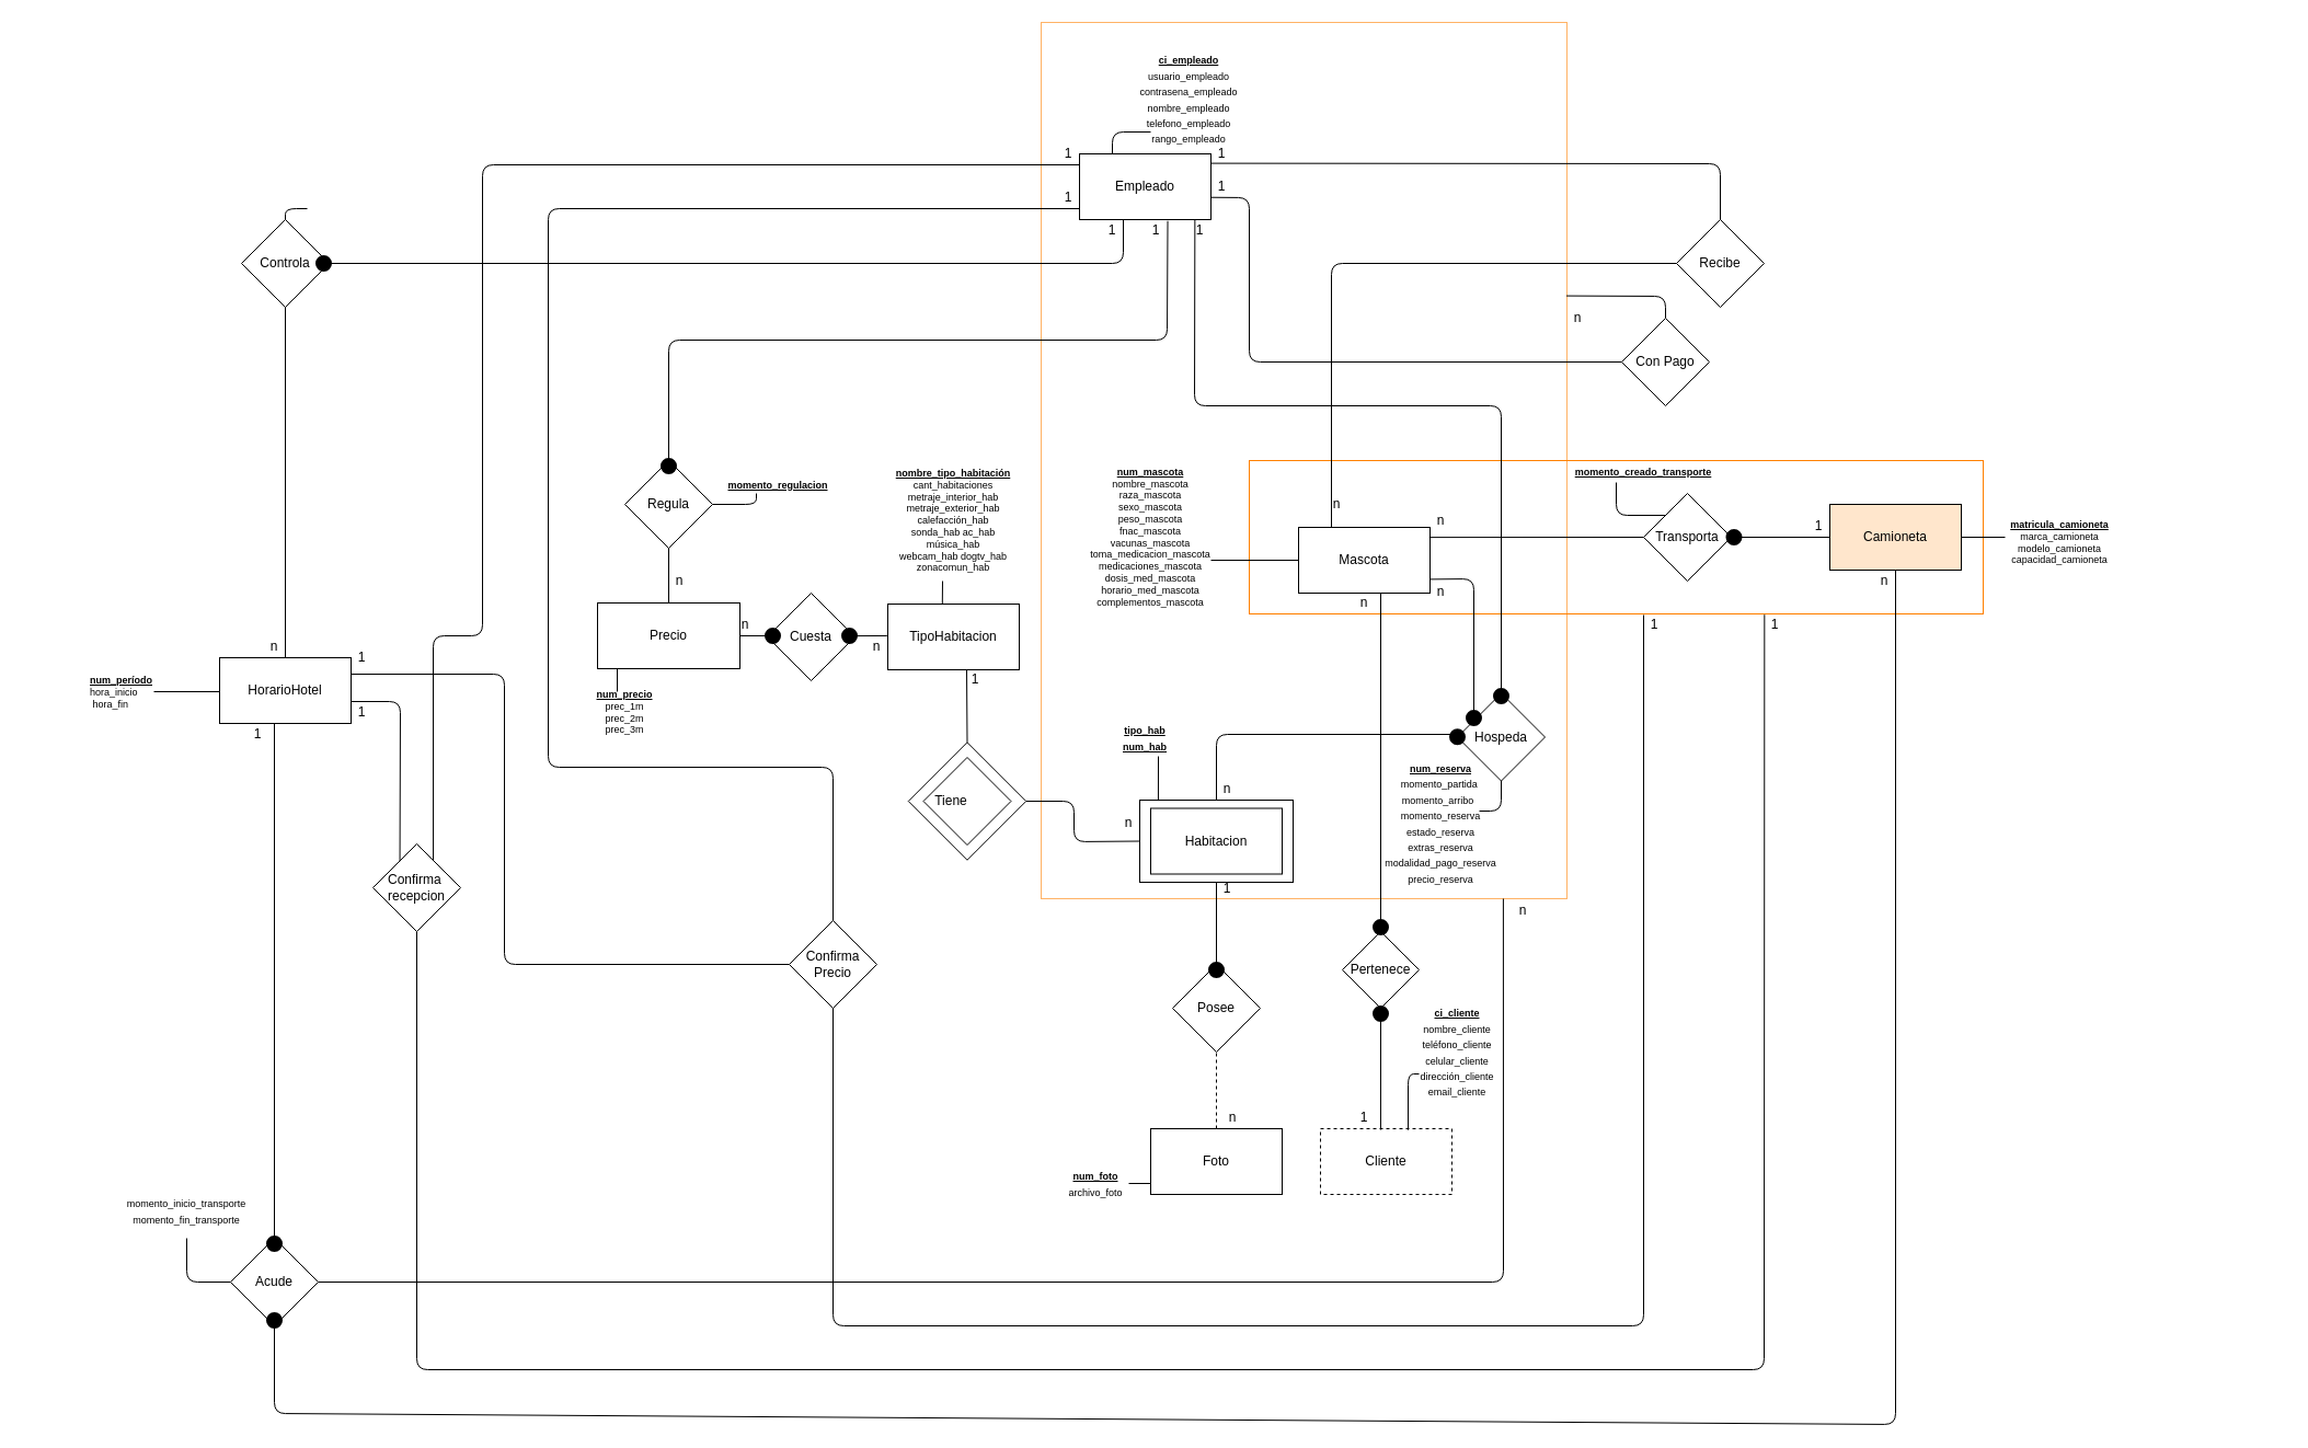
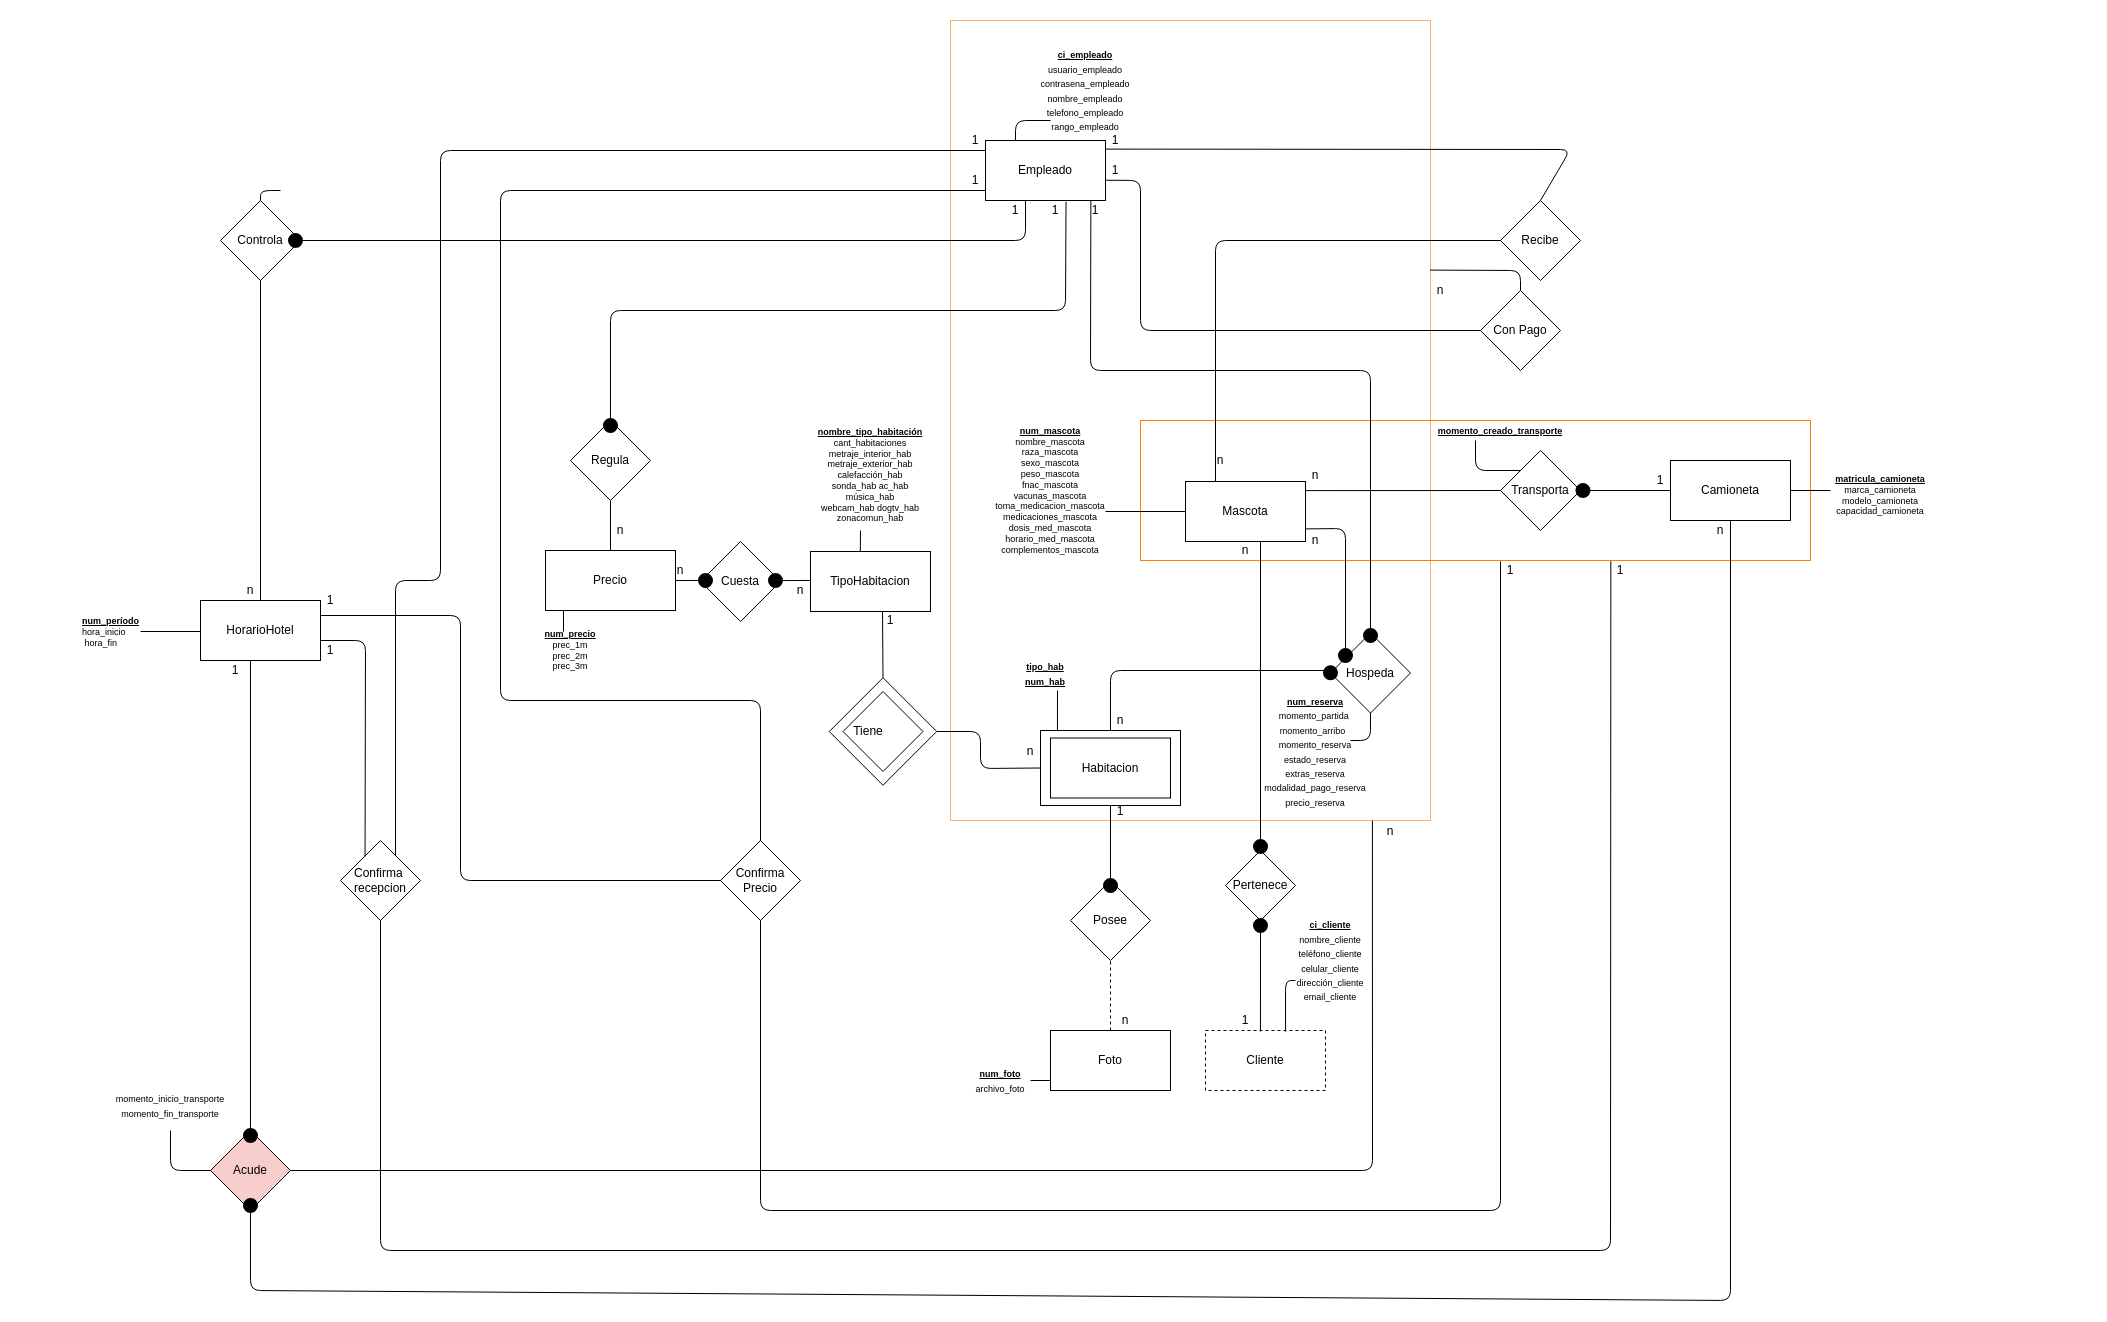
- <mxCell id="54" value="Recibe&lt;br&gt;" style="rhombus;whiteSpace=wrap;html=1;strokeColor=#000000;strokeWidth=1;fillColor=none;" parent="1" vertex="1"><mxGeometry x="1530" y="200" width="80" height="80" as="geometry" /></mxCell>
+ <mxCell id="54" value="Recibe&lt;br&gt;" style="rhombus;whiteSpace=wrap;html=1;strokeColor=#000000;strokeWidth=1;fillColor=none;" parent="1" vertex="1"><mxGeometry x="1500" y="200" width="80" height="80" as="geometry" /></mxCell>
- <mxCell id="130" value="&lt;b&gt;&lt;u&gt;&lt;span lang=&quot;ES-UY&quot; style=&quot;line-height: 107% ; font-family: &amp;#34;calibri&amp;#34; , sans-serif&quot;&gt;&lt;font style=&quot;font-size: 9px&quot;&gt;momento_regulacion&lt;/font&gt;&lt;/span&gt;&lt;/u&gt;&lt;/b&gt;&lt;span lang=&quot;ES-UY&quot; style=&quot;font-size: 12.0pt ; line-height: 107% ; font-family: &amp;#34;calibri&amp;#34; , sans-serif&quot;&gt;&lt;/span&gt;" style="text;html=1;strokeColor=none;fillColor=none;align=center;verticalAlign=middle;whiteSpace=wrap;rounded=0;" vertex="1" parent="1"><mxGeometry x="690" y="430" width="40" height="20" as="geometry" /></mxCell>
- <mxCell id="131" value="" style="endArrow=none;html=1;entryX=0;entryY=1;entryDx=0;entryDy=0;exitX=1;exitY=0.5;exitDx=0;exitDy=0;" edge="1" parent="1" source="45" target="130"><mxGeometry width="50" height="50" relative="1" as="geometry"><mxPoint x="631" y="443" as="sourcePoint" /><mxPoint x="720" y="430" as="targetPoint" /><Array as="points"><mxPoint x="690" y="460" /></Array></mxGeometry></mxCell>
- <mxCell id="106" value="Camioneta" style="rounded=0;whiteSpace=wrap;html=1;strokeColor=#000000;strokeWidth=1;fillColor=#ffe6cc;" parent="1" vertex="1"><mxGeometry x="1670" y="460" width="120" height="60" as="geometry" /></mxCell>
+ <mxCell id="106" value="Camioneta" style="rounded=0;whiteSpace=wrap;html=1;strokeColor=#000000;strokeWidth=1;fillColor=#FFFFFF;" parent="1" vertex="1"><mxGeometry x="1670" y="460" width="120" height="60" as="geometry" /></mxCell>
- <mxCell id="42" value="Confirma&amp;nbsp;&lt;br&gt;recepcion" style="rhombus;whiteSpace=wrap;html=1;strokeColor=#000000;strokeWidth=1;fillColor=#FFFFFF;" parent="1" vertex="1"><mxGeometry x="340" y="770" width="80" height="80" as="geometry" /></mxCell>
+ <mxCell id="42" value="Confirma&amp;nbsp;&lt;br&gt;recepcion" style="rhombus;whiteSpace=wrap;html=1;strokeColor=#000000;strokeWidth=1;fillColor=#FFFFFF;" parent="1" vertex="1"><mxGeometry x="340" y="840" width="80" height="80" as="geometry" /></mxCell>
- <mxCell id="25" value="Acude" style="rhombus;whiteSpace=wrap;html=1;strokeColor=#000000;strokeWidth=1;fillColor=#FFFFFF;" parent="1" vertex="1"><mxGeometry x="210" y="1130" width="80" height="80" as="geometry" /></mxCell>
+ <mxCell id="25" value="Acude" style="rhombus;whiteSpace=wrap;html=1;strokeColor=#000000;strokeWidth=1;fillColor=#f8cecc;" parent="1" vertex="1"><mxGeometry x="210" y="1130" width="80" height="80" as="geometry" /></mxCell>
